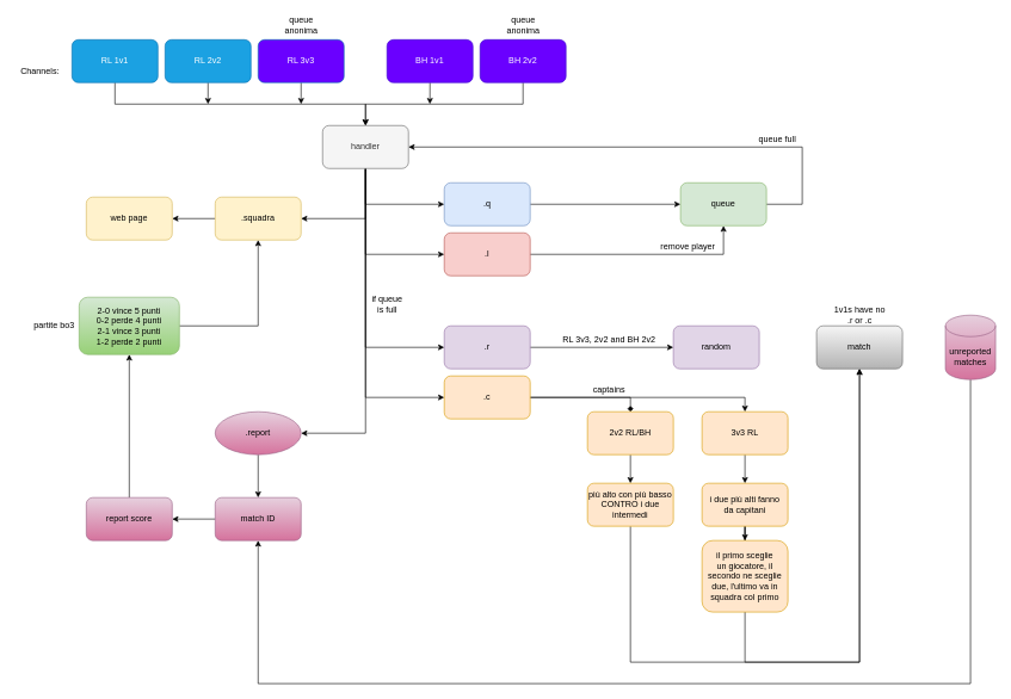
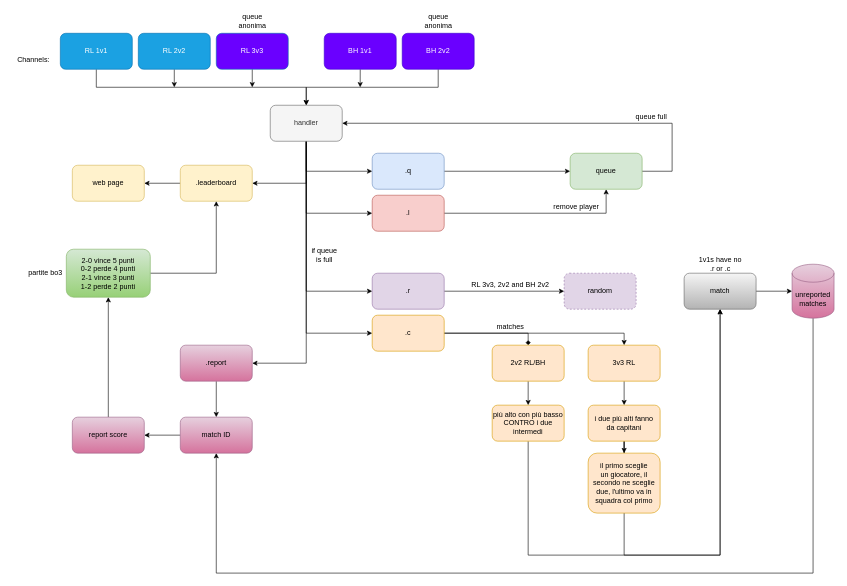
- <mxCell id="32" value=".squadra" style="rounded=1;whiteSpace=wrap;html=1;fillColor=#fff2cc;strokeColor=#d6b656;" parent="1" vertex="1"><mxGeometry x="300" y="275" width="120" height="60" as="geometry" /></mxCell>
+ <mxCell id="32" value=".leaderboard" style="rounded=1;whiteSpace=wrap;html=1;fillColor=#fff2cc;strokeColor=#d6b656;" parent="1" vertex="1"><mxGeometry x="300" y="275" width="120" height="60" as="geometry" /></mxCell>
- <mxCell id="53" value="&lt;div&gt;random&lt;/div&gt;" style="rounded=1;whiteSpace=wrap;html=1;fillColor=#e1d5e7;strokeColor=#9673a6;" vertex="1" parent="1"><mxGeometry x="940" y="455" width="120" height="60" as="geometry" /></mxCell>
+ <mxCell id="53" value="&lt;div&gt;random&lt;/div&gt;" style="rounded=1;whiteSpace=wrap;html=1;fillColor=#e1d5e7;strokeColor=#9673a6;dashed=1;" vertex="1" parent="1"><mxGeometry x="940" y="455" width="120" height="60" as="geometry" /></mxCell>
+ <mxCell id="35" style="edgeStyle=orthogonalEdgeStyle;rounded=0;orthogonalLoop=1;jettySize=auto;html=1;" edge="1" parent="1" source="36" target="56"><mxGeometry relative="1" as="geometry"><mxPoint x="1340" y="485" as="targetPoint" /></mxGeometry></mxCell>
- <mxCell id="46" value="&lt;div&gt;captains&lt;/div&gt;" style="text;html=1;align=center;verticalAlign=middle;resizable=0;points=[];autosize=1;strokeColor=none;" vertex="1" parent="1"><mxGeometry x="820" y="535" width="60" height="20" as="geometry" /></mxCell>
+ <mxCell id="46" value="&lt;div&gt;matches&lt;/div&gt;" style="text;html=1;align=center;verticalAlign=middle;resizable=0;points=[];autosize=1;strokeColor=none;" vertex="1" parent="1"><mxGeometry x="820" y="535" width="60" height="20" as="geometry" /></mxCell>
- <mxCell id="58" value=".report" style="ellipse;whiteSpace=wrap;html=1;fillColor=#e6d0de;strokeColor=#996185;gradientColor=#d5739d;" vertex="1" parent="1"><mxGeometry x="300" y="575" width="120" height="60" as="geometry" /></mxCell>
+ <mxCell id="58" value=".report" style="rounded=1;whiteSpace=wrap;html=1;fillColor=#e6d0de;strokeColor=#996185;gradientColor=#d5739d;" vertex="1" parent="1"><mxGeometry x="300" y="575" width="120" height="60" as="geometry" /></mxCell>
